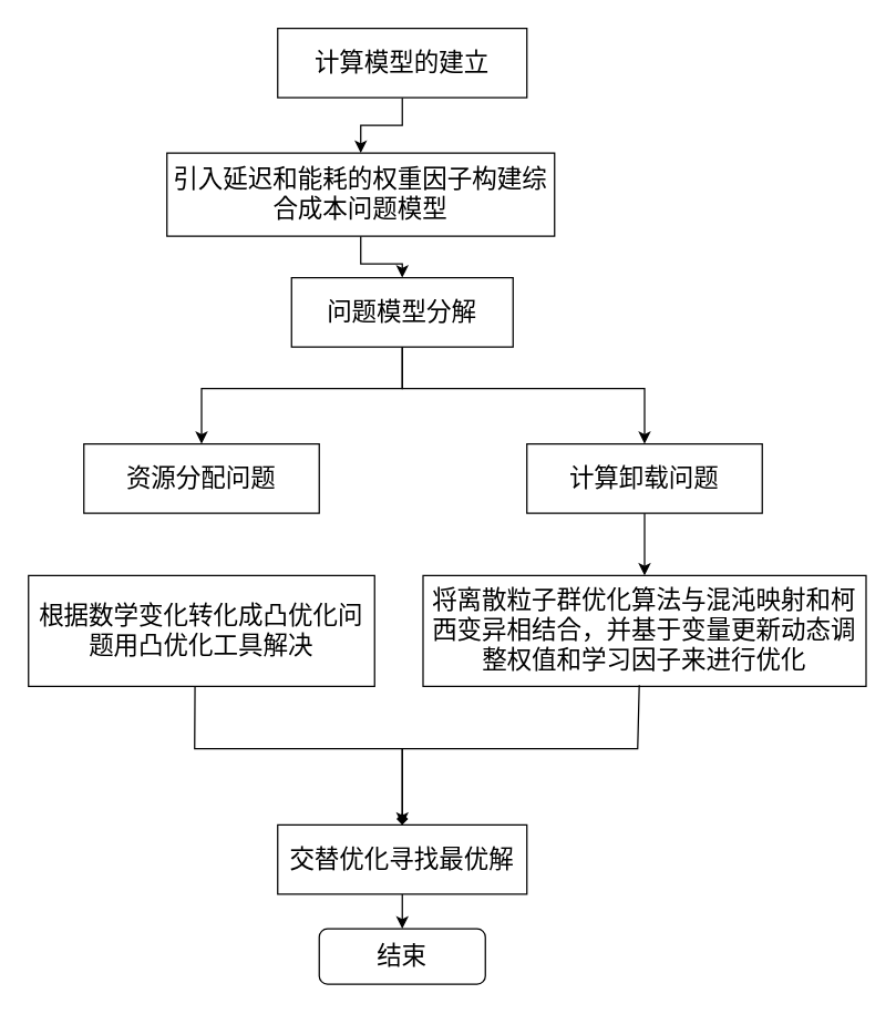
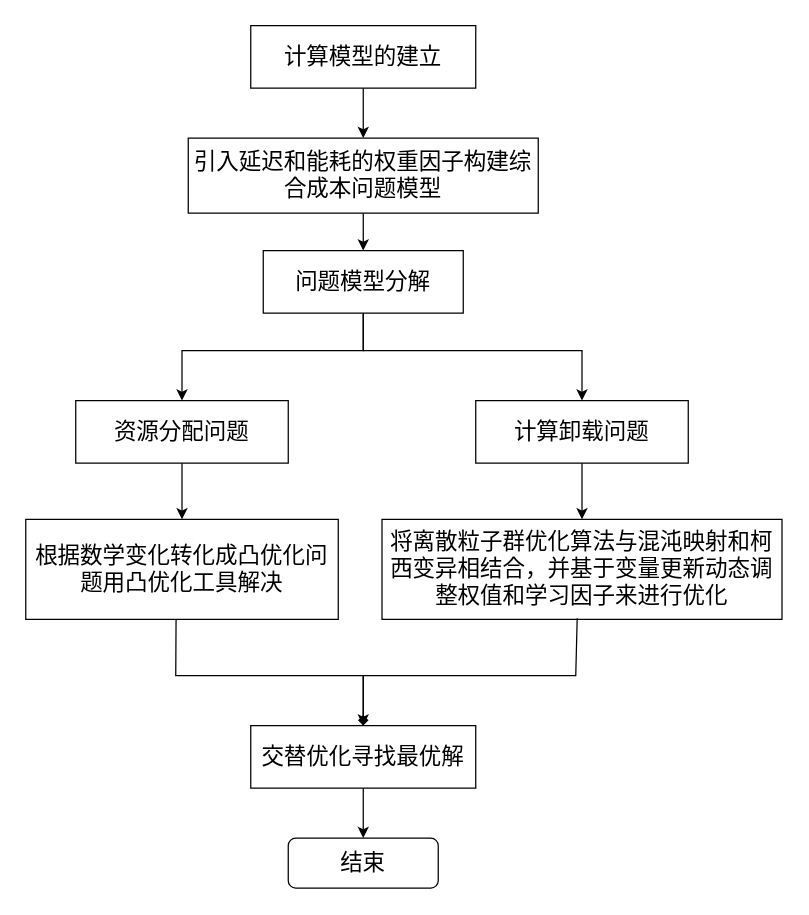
- <mxCell id="5" value="&lt;span style=&quot;font-family: 宋体;&quot;&gt;&lt;font style=&quot;font-size: 18px;&quot;&gt;引入延迟和能耗的权重因子构建综合成本问题模型&lt;/font&gt;&lt;/span&gt;" style="rounded=0;whiteSpace=wrap;html=1;fontFamily=Verdana;fontSize=18;" parent="1" vertex="1"><mxGeometry x="120" y="110" width="280" height="60" as="geometry" /></mxCell>
+ <mxCell id="5" value="&lt;span style=&quot;font-family: 宋体;&quot;&gt;&lt;font style=&quot;font-size: 18px;&quot;&gt;引入延迟和能耗的权重因子构建综合成本问题模型&lt;/font&gt;&lt;/span&gt;" style="rounded=0;whiteSpace=wrap;html=1;fontFamily=Verdana;fontSize=18;" parent="1" vertex="1"><mxGeometry x="150" y="110" width="280" height="60" as="geometry" /></mxCell>
+ <mxCell id="7" value="" style="edgeStyle=orthogonalEdgeStyle;rounded=0;orthogonalLoop=1;jettySize=auto;html=1;fontFamily=Verdana;fontSize=18;" parent="1" source="8" target="9" edge="1"><mxGeometry relative="1" as="geometry" /></mxCell>
- <mxCell id="12" value="&lt;font style=&quot;vertical-align: inherit;&quot;&gt;&lt;font size=&quot;1&quot; style=&quot;vertical-align: inherit;&quot;&gt;&lt;span style=&quot;font-family: 宋体; font-size: 18px;&quot;&gt;交替优化寻找最优解&lt;/span&gt;&lt;/font&gt;&lt;/font&gt;" style="rounded=0;whiteSpace=wrap;html=1;fontFamily=Verdana;fontSize=18;" parent="1" vertex="1"><mxGeometry x="200" y="595" width="180" height="50" as="geometry" /></mxCell>
+ <mxCell id="12" value="&lt;font style=&quot;vertical-align: inherit;&quot;&gt;&lt;font size=&quot;1&quot; style=&quot;vertical-align: inherit;&quot;&gt;&lt;span style=&quot;font-family: 宋体; font-size: 18px;&quot;&gt;交替优化寻找最优解&lt;/span&gt;&lt;/font&gt;&lt;/font&gt;" style="rounded=0;whiteSpace=wrap;html=1;fontFamily=Verdana;fontSize=18;" parent="1" vertex="1"><mxGeometry x="200" y="580" width="180" height="50" as="geometry" /></mxCell>
